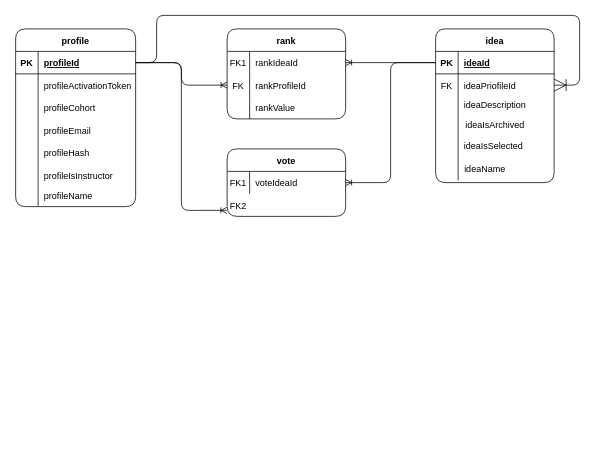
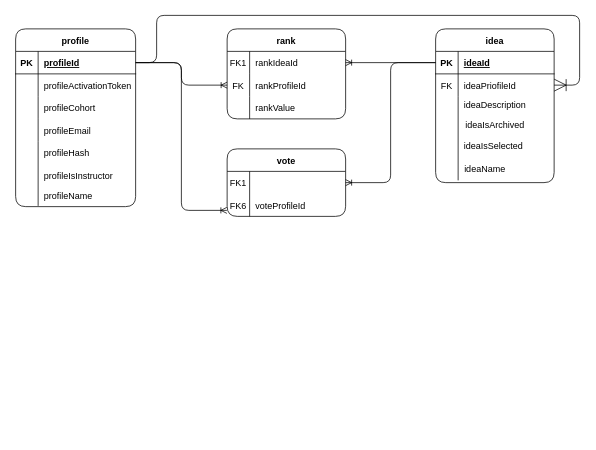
- <mxCell id="5" value="voteIdeaId" style="shape=partialRectangle;overflow=hidden;connectable=0;fillColor=none;top=0;left=0;bottom=0;right=0;align=left;spacingLeft=6;shadow=0;strokeWidth=1;rounded=1;" parent="3" vertex="1"><mxGeometry x="30" width="128" height="30" as="geometry"><mxRectangle width="128" height="30" as="alternateBounds" /></mxGeometry></mxCell>
+ <mxCell id="8" value="voteProfileId" style="shape=partialRectangle;overflow=hidden;connectable=0;fillColor=none;top=0;left=0;bottom=0;right=0;align=left;spacingLeft=6;shadow=0;strokeWidth=1;rounded=1;" parent="6" vertex="1"><mxGeometry x="30" width="128" height="30" as="geometry"><mxRectangle width="128" height="30" as="alternateBounds" /></mxGeometry></mxCell>
- <mxCell id="7" value="FK2" style="shape=partialRectangle;overflow=hidden;connectable=0;fillColor=none;top=0;left=0;bottom=0;right=0;shadow=0;strokeWidth=1;rounded=1;" parent="6" vertex="1"><mxGeometry width="30" height="30" as="geometry"><mxRectangle width="30" height="30" as="alternateBounds" /></mxGeometry></mxCell>
+ <mxCell id="7" value="FK6" style="shape=partialRectangle;overflow=hidden;connectable=0;fillColor=none;top=0;left=0;bottom=0;right=0;shadow=0;strokeWidth=1;rounded=1;" parent="6" vertex="1"><mxGeometry width="30" height="30" as="geometry"><mxRectangle width="30" height="30" as="alternateBounds" /></mxGeometry></mxCell>
